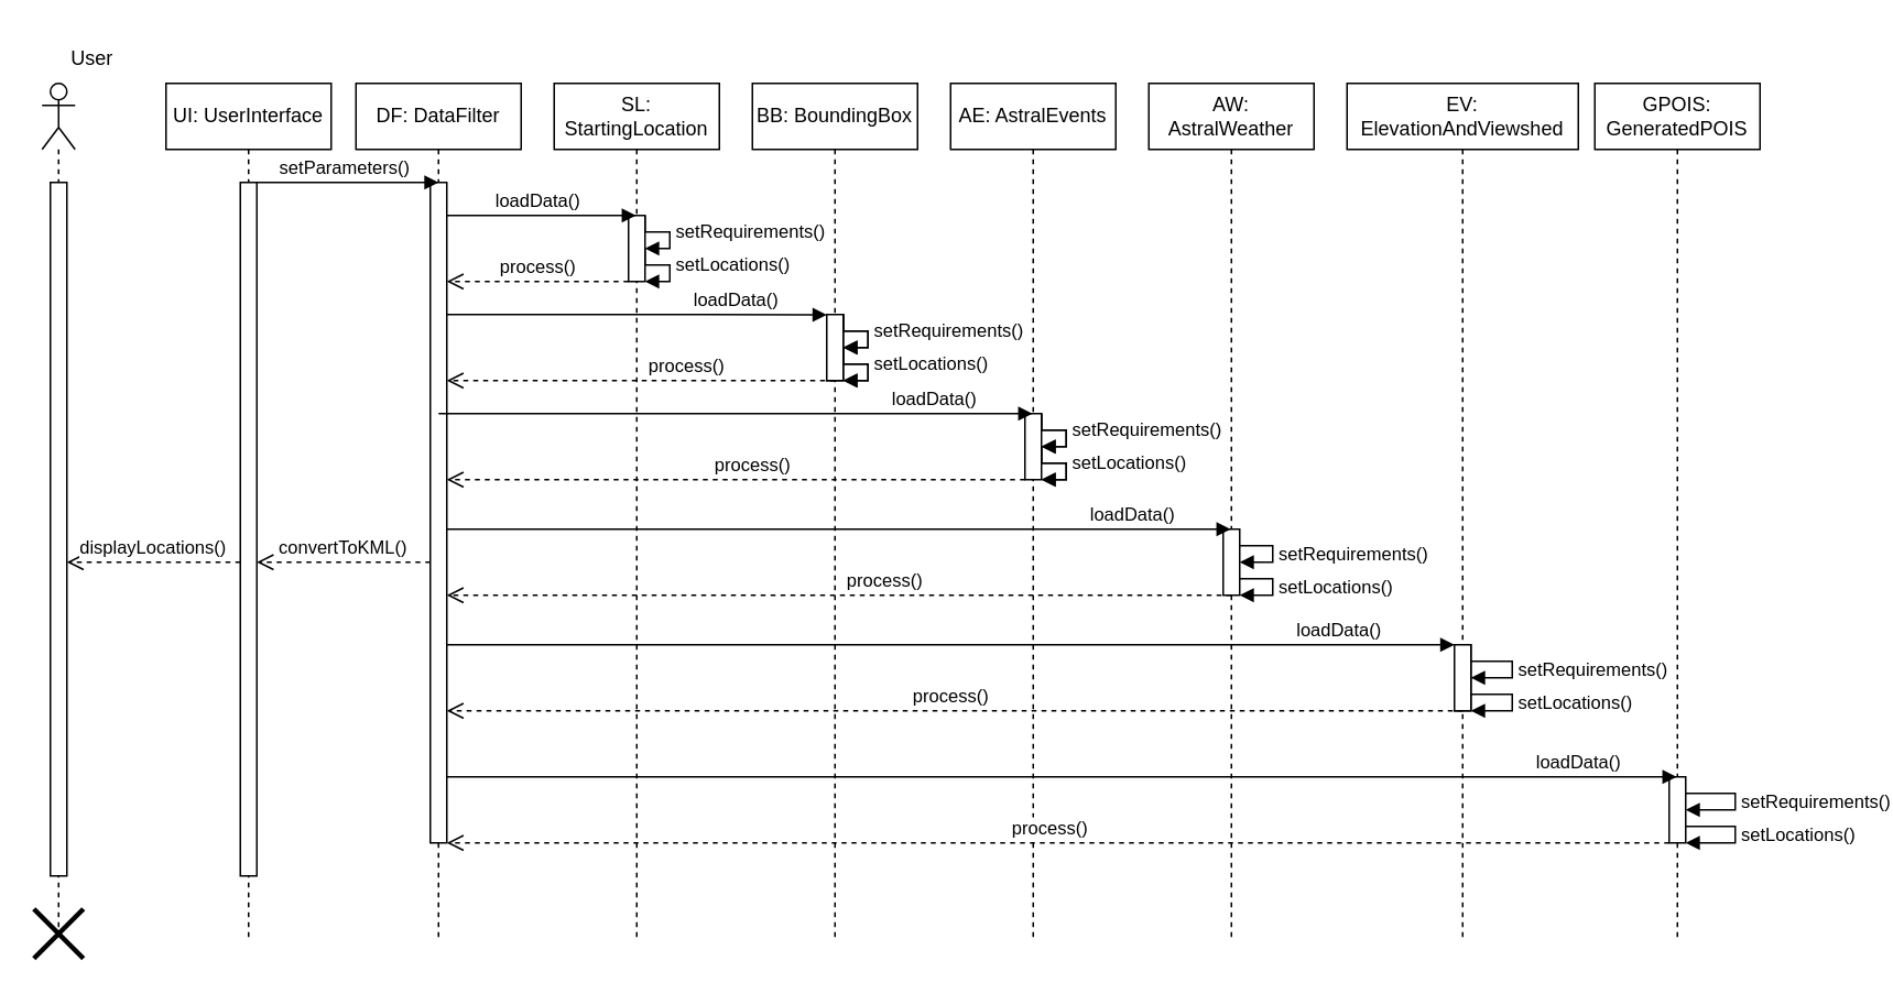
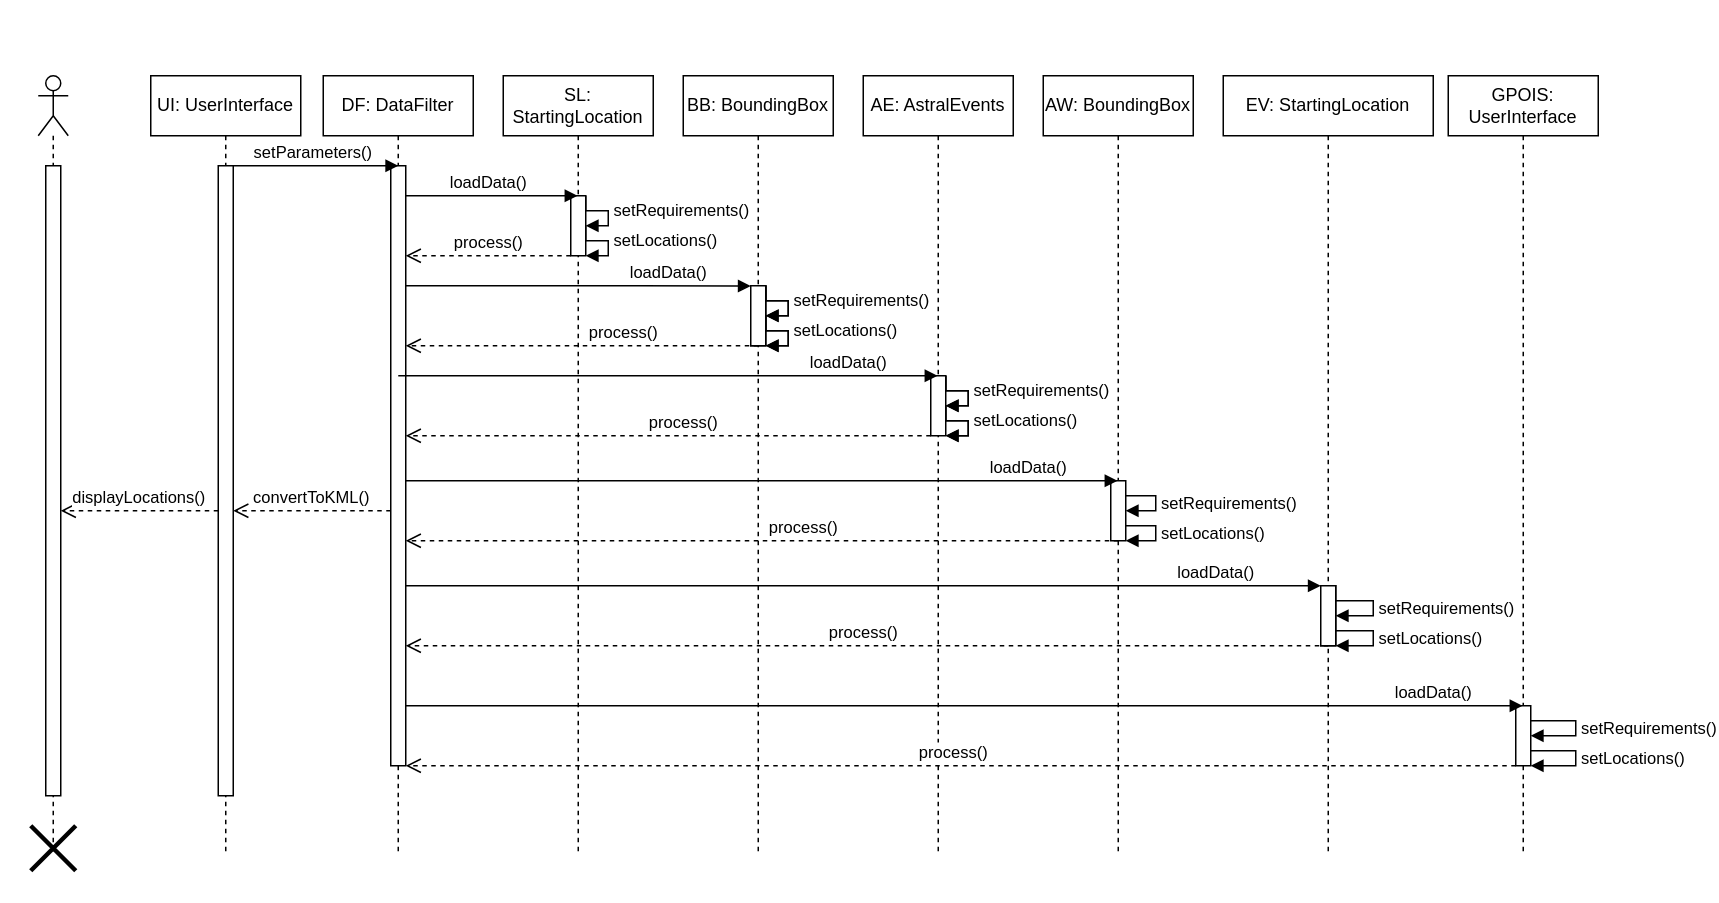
- <mxCell id="30" value="User" style="text;html=1;align=center;verticalAlign=middle;resizable=0;points=[];autosize=1;strokeColor=none;fillColor=none;" parent="1" vertex="1"><mxGeometry x="30" y="20" width="50" height="30" as="geometry" /></mxCell>
- <mxCell id="18" value="AW: AstralWeather" style="shape=umlLifeline;perimeter=lifelinePerimeter;whiteSpace=wrap;html=1;container=1;dropTarget=0;collapsible=0;recursiveResize=0;outlineConnect=0;portConstraint=eastwest;newEdgeStyle={&quot;curved&quot;:0,&quot;rounded&quot;:0};" parent="1" vertex="1"><mxGeometry x="695" y="50" width="100" height="520" as="geometry" /></mxCell>
+ <mxCell id="18" value="AW: BoundingBox" style="shape=umlLifeline;perimeter=lifelinePerimeter;whiteSpace=wrap;html=1;container=1;dropTarget=0;collapsible=0;recursiveResize=0;outlineConnect=0;portConstraint=eastwest;newEdgeStyle={&quot;curved&quot;:0,&quot;rounded&quot;:0};" parent="1" vertex="1"><mxGeometry x="695" y="50" width="100" height="520" as="geometry" /></mxCell>
- <mxCell id="22" value="EV: ElevationAndViewshed" style="shape=umlLifeline;perimeter=lifelinePerimeter;whiteSpace=wrap;html=1;container=1;dropTarget=0;collapsible=0;recursiveResize=0;outlineConnect=0;portConstraint=eastwest;newEdgeStyle={&quot;curved&quot;:0,&quot;rounded&quot;:0};" parent="1" vertex="1"><mxGeometry x="815" y="50" width="140" height="520" as="geometry" /></mxCell>
+ <mxCell id="22" value="EV: StartingLocation" style="shape=umlLifeline;perimeter=lifelinePerimeter;whiteSpace=wrap;html=1;container=1;dropTarget=0;collapsible=0;recursiveResize=0;outlineConnect=0;portConstraint=eastwest;newEdgeStyle={&quot;curved&quot;:0,&quot;rounded&quot;:0};" parent="1" vertex="1"><mxGeometry x="815" y="50" width="140" height="520" as="geometry" /></mxCell>
- <mxCell id="24" value="GPOIS: GeneratedPOIS" style="shape=umlLifeline;perimeter=lifelinePerimeter;whiteSpace=wrap;html=1;container=1;dropTarget=0;collapsible=0;recursiveResize=0;outlineConnect=0;portConstraint=eastwest;newEdgeStyle={&quot;curved&quot;:0,&quot;rounded&quot;:0};" parent="1" vertex="1"><mxGeometry x="965" y="50" width="100" height="520" as="geometry" /></mxCell>
+ <mxCell id="24" value="GPOIS: UserInterface" style="shape=umlLifeline;perimeter=lifelinePerimeter;whiteSpace=wrap;html=1;container=1;dropTarget=0;collapsible=0;recursiveResize=0;outlineConnect=0;portConstraint=eastwest;newEdgeStyle={&quot;curved&quot;:0,&quot;rounded&quot;:0};" parent="1" vertex="1"><mxGeometry x="965" y="50" width="100" height="520" as="geometry" /></mxCell>
